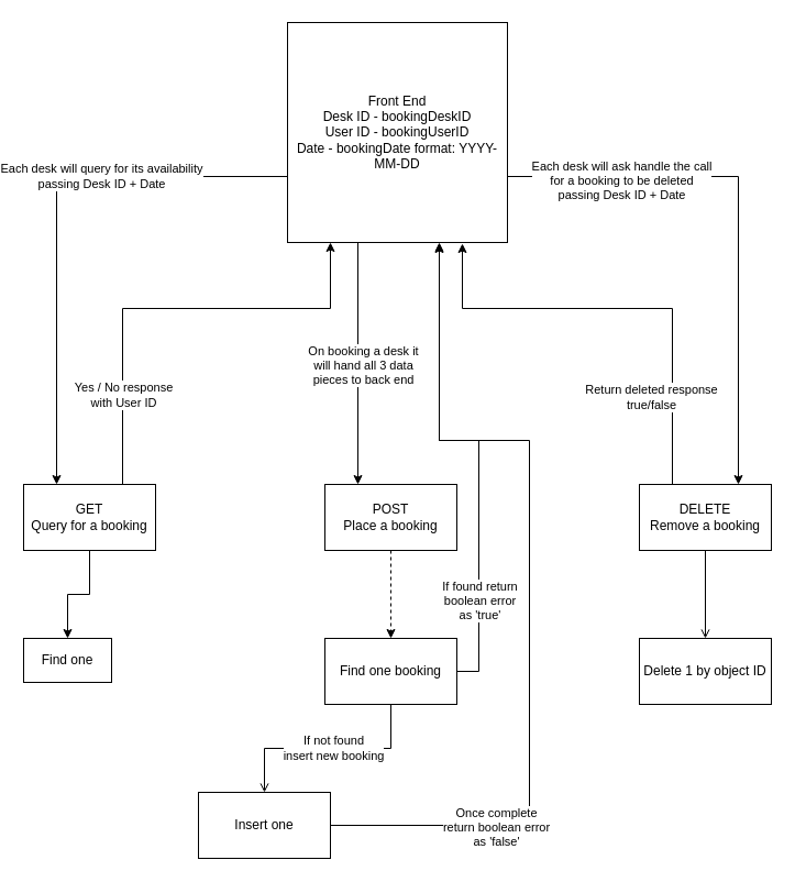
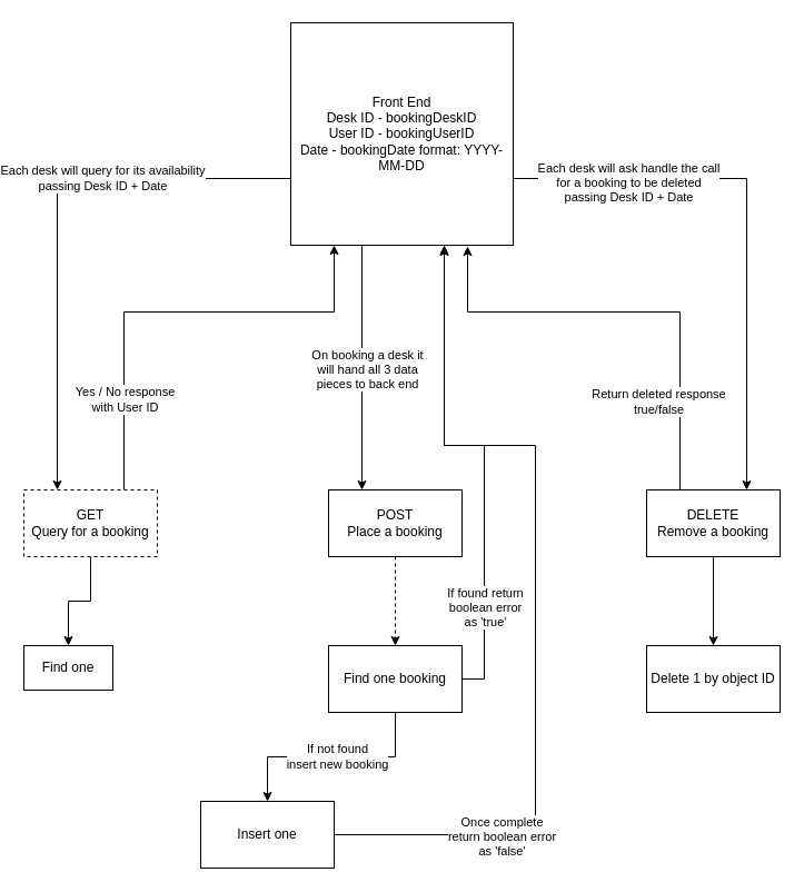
- <mxCell id="12" value="&lt;div&gt;GET&lt;br&gt;&lt;/div&gt;&lt;div&gt;Query for a booking&lt;/div&gt;" style="rounded=0;whiteSpace=wrap;html=1;" vertex="1" parent="1"><mxGeometry x="20" y="440" width="120" height="60" as="geometry" /></mxCell>
+ <mxCell id="12" value="&lt;div&gt;GET&lt;br&gt;&lt;/div&gt;&lt;div&gt;Query for a booking&lt;/div&gt;" style="rounded=0;whiteSpace=wrap;html=1;dashed=1;" vertex="1" parent="1"><mxGeometry x="20" y="440" width="120" height="60" as="geometry" /></mxCell>
- <mxCell id="19" value="" style="edgeStyle=orthogonalEdgeStyle;rounded=0;orthogonalLoop=1;jettySize=auto;html=1;endArrow=open;" edge="1" parent="1" source="22" target="23"><mxGeometry relative="1" as="geometry" /></mxCell>
+ <mxCell id="19" value="" style="edgeStyle=orthogonalEdgeStyle;rounded=0;orthogonalLoop=1;jettySize=auto;html=1;" edge="1" parent="1" source="22" target="23"><mxGeometry relative="1" as="geometry" /></mxCell>
- <mxCell id="24" style="edgeStyle=orthogonalEdgeStyle;rounded=0;orthogonalLoop=1;jettySize=auto;html=1;exitX=0.5;exitY=1;exitDx=0;exitDy=0;endArrow=open;" edge="1" parent="1" source="28" target="18"><mxGeometry relative="1" as="geometry" /></mxCell>
+ <mxCell id="24" style="edgeStyle=orthogonalEdgeStyle;rounded=0;orthogonalLoop=1;jettySize=auto;html=1;exitX=0.5;exitY=1;exitDx=0;exitDy=0;" edge="1" parent="1" source="28" target="18"><mxGeometry relative="1" as="geometry" /></mxCell>
